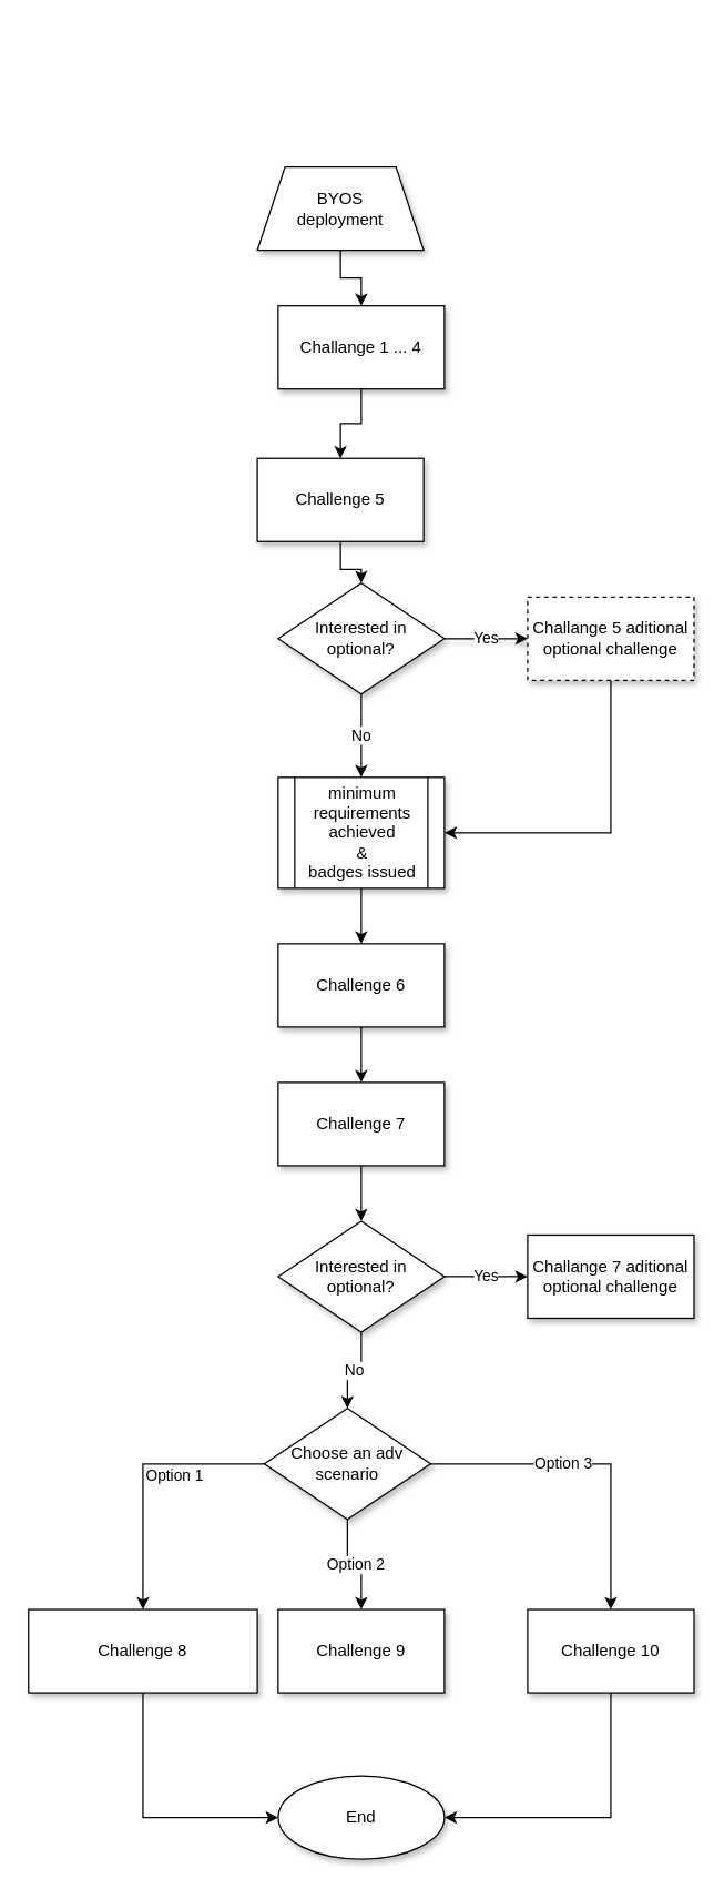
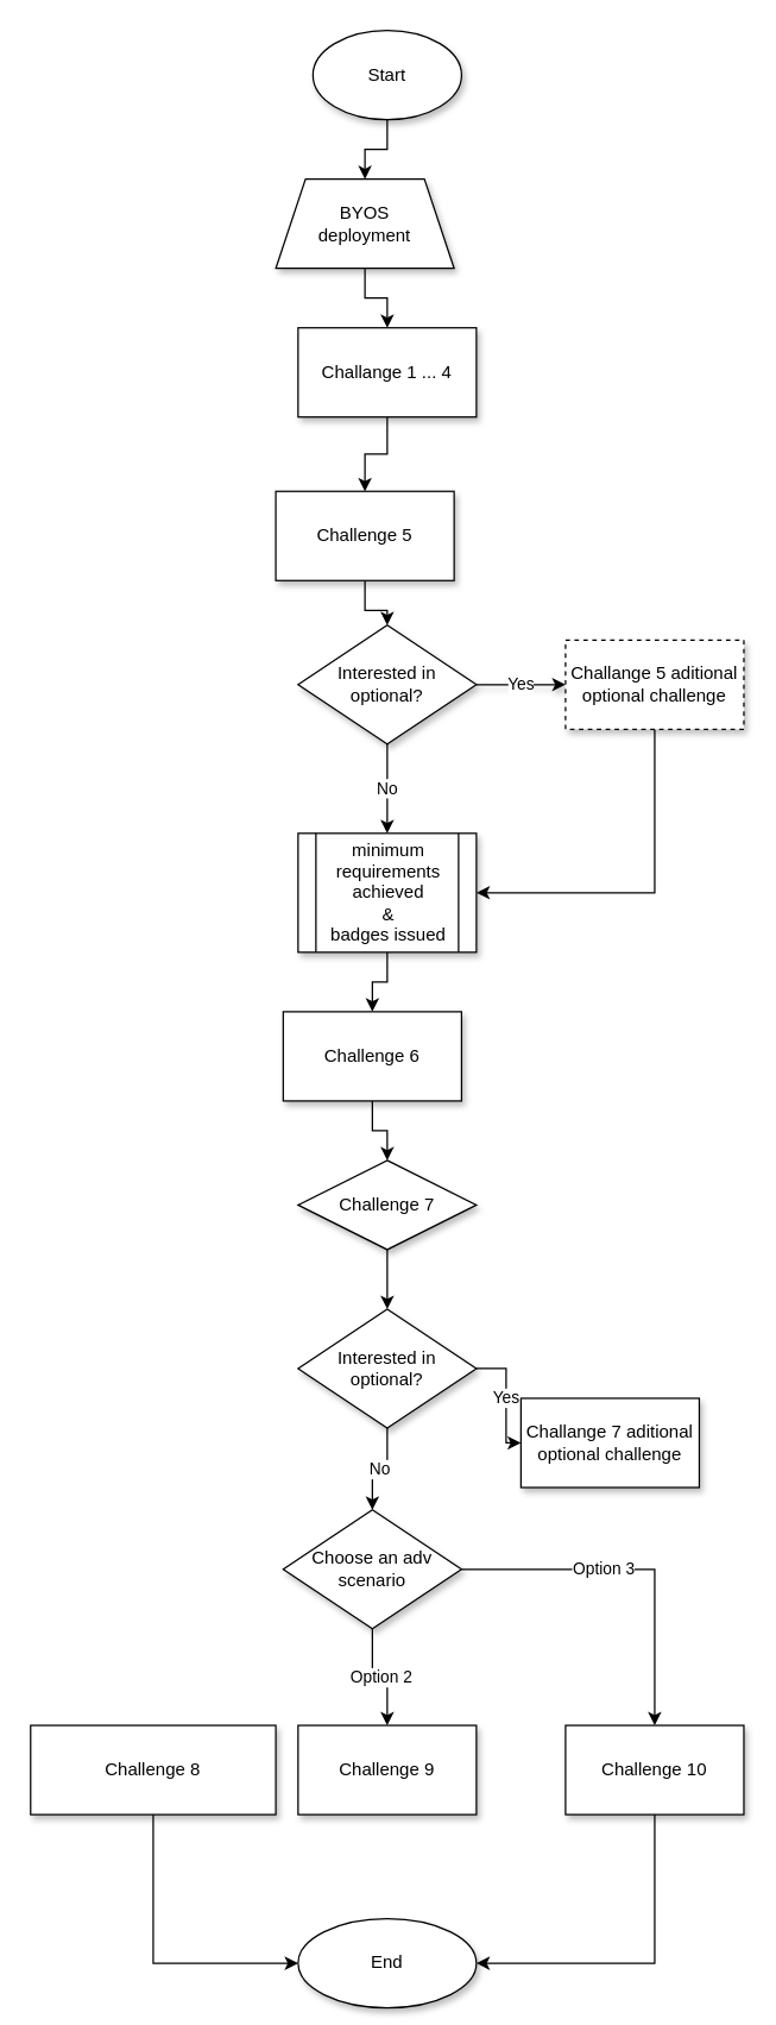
+ <mxCell id="3" value="Start" style="strokeWidth=1;html=1;shape=mxgraph.flowchart.start_1;whiteSpace=wrap;shadow=1;" parent="1" vertex="1"><mxGeometry x="210" y="20" width="100" height="60" as="geometry" /></mxCell>
+ <mxCell id="2" value="" style="edgeStyle=orthogonalEdgeStyle;rounded=0;orthogonalLoop=1;jettySize=auto;html=1;shadow=0;strokeWidth=1;" parent="1" source="3" target="5" edge="1"><mxGeometry relative="1" as="geometry" /></mxCell>
- <mxCell id="18" value="Challenge 6" style="whiteSpace=wrap;html=1;shadow=1;align=center;strokeColor=default;strokeWidth=1;" parent="1" vertex="1"><mxGeometry x="200" y="680" width="120" height="60" as="geometry" /></mxCell>
+ <mxCell id="18" value="Challenge 6" style="whiteSpace=wrap;html=1;shadow=1;align=center;strokeColor=default;strokeWidth=1;" parent="1" vertex="1"><mxGeometry x="190" y="680" width="120" height="60" as="geometry" /></mxCell>
- <mxCell id="20" value="Challenge 7" style="whiteSpace=wrap;html=1;shadow=1;strokeColor=default;strokeWidth=1;" parent="1" vertex="1"><mxGeometry x="200" y="780" width="120" height="60" as="geometry" /></mxCell>
+ <mxCell id="20" value="Challenge 7" style="rhombus;whiteSpace=wrap;html=1;shadow=1;strokeColor=default;strokeWidth=1;" parent="1" vertex="1"><mxGeometry x="200" y="780" width="120" height="60" as="geometry" /></mxCell>
- <mxCell id="24" value="&lt;span&gt;Challange 7 aditional optional challenge&lt;/span&gt;" style="whiteSpace=wrap;html=1;shadow=1;strokeColor=default;strokeWidth=1;" parent="1" vertex="1"><mxGeometry x="380" y="890" width="120" height="60" as="geometry" /></mxCell>
+ <mxCell id="24" value="&lt;span&gt;Challange 7 aditional optional challenge&lt;/span&gt;" style="whiteSpace=wrap;html=1;shadow=1;strokeColor=default;strokeWidth=1;" parent="1" vertex="1"><mxGeometry x="350" y="940" width="120" height="60" as="geometry" /></mxCell>
- <mxCell id="26" value="Option 1" style="edgeStyle=orthogonalEdgeStyle;rounded=0;orthogonalLoop=1;jettySize=auto;html=1;shadow=0;strokeColor=default;strokeWidth=1;align=left;" parent="1" source="28" target="31" edge="1"><mxGeometry relative="1" as="geometry" /></mxCell>
- <mxCell id="34" value="End" style="ellipse;whiteSpace=wrap;html=1;shadow=1;strokeColor=default;strokeWidth=1;" parent="1" vertex="1"><mxGeometry x="200" y="1280" width="120" height="60" as="geometry" /></mxCell>
+ <mxCell id="34" value="End" style="ellipse;whiteSpace=wrap;html=1;shadow=1;strokeColor=default;strokeWidth=1;" parent="1" vertex="1"><mxGeometry x="200" y="1290" width="120" height="60" as="geometry" /></mxCell>
